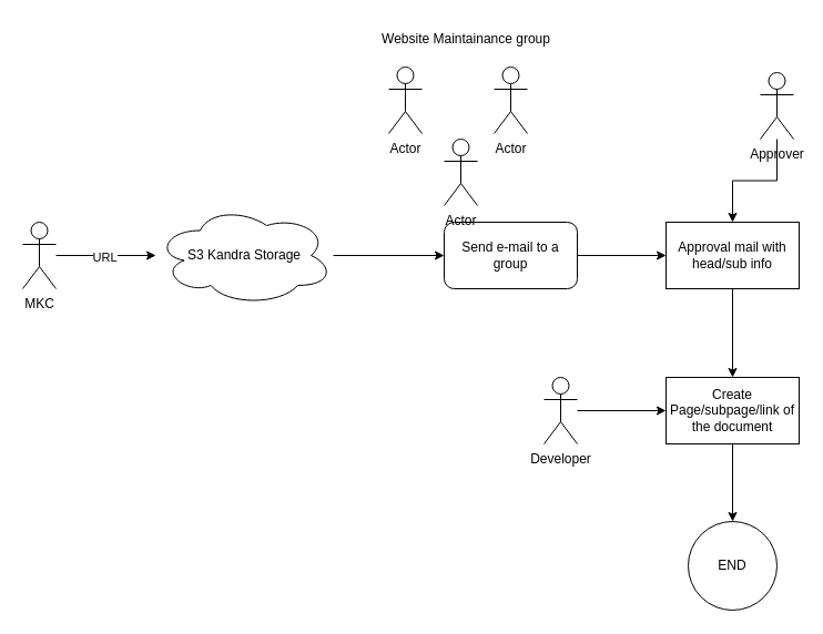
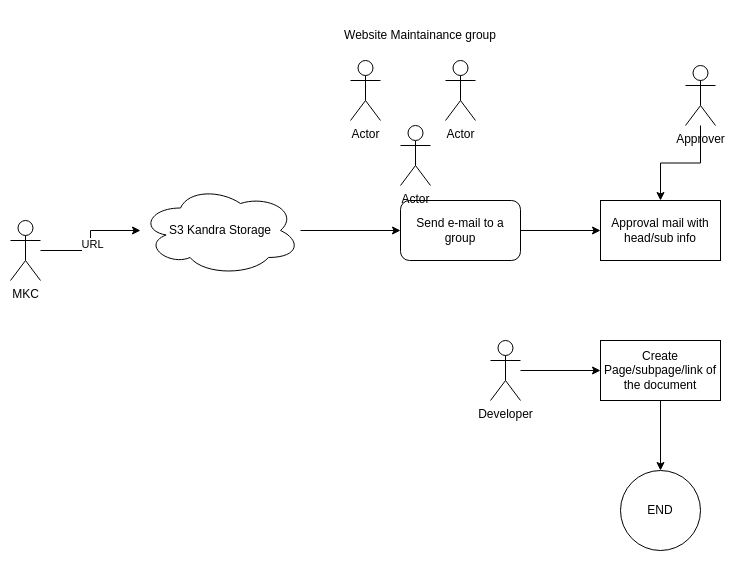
- <mxCell id="4" value="MKC" style="shape=umlActor;verticalLabelPosition=bottom;verticalAlign=top;html=1;outlineConnect=0;" vertex="1" parent="1"><mxGeometry x="20" y="200" width="30" height="60" as="geometry" /></mxCell>
+ <mxCell id="4" value="MKC" style="shape=umlActor;verticalLabelPosition=bottom;verticalAlign=top;html=1;outlineConnect=0;" vertex="1" parent="1"><mxGeometry x="10" y="220" width="30" height="60" as="geometry" /></mxCell>
- <mxCell id="13" value="" style="edgeStyle=orthogonalEdgeStyle;rounded=0;orthogonalLoop=1;jettySize=auto;html=1;" edge="1" parent="1" source="14" target="16"><mxGeometry relative="1" as="geometry" /></mxCell>
